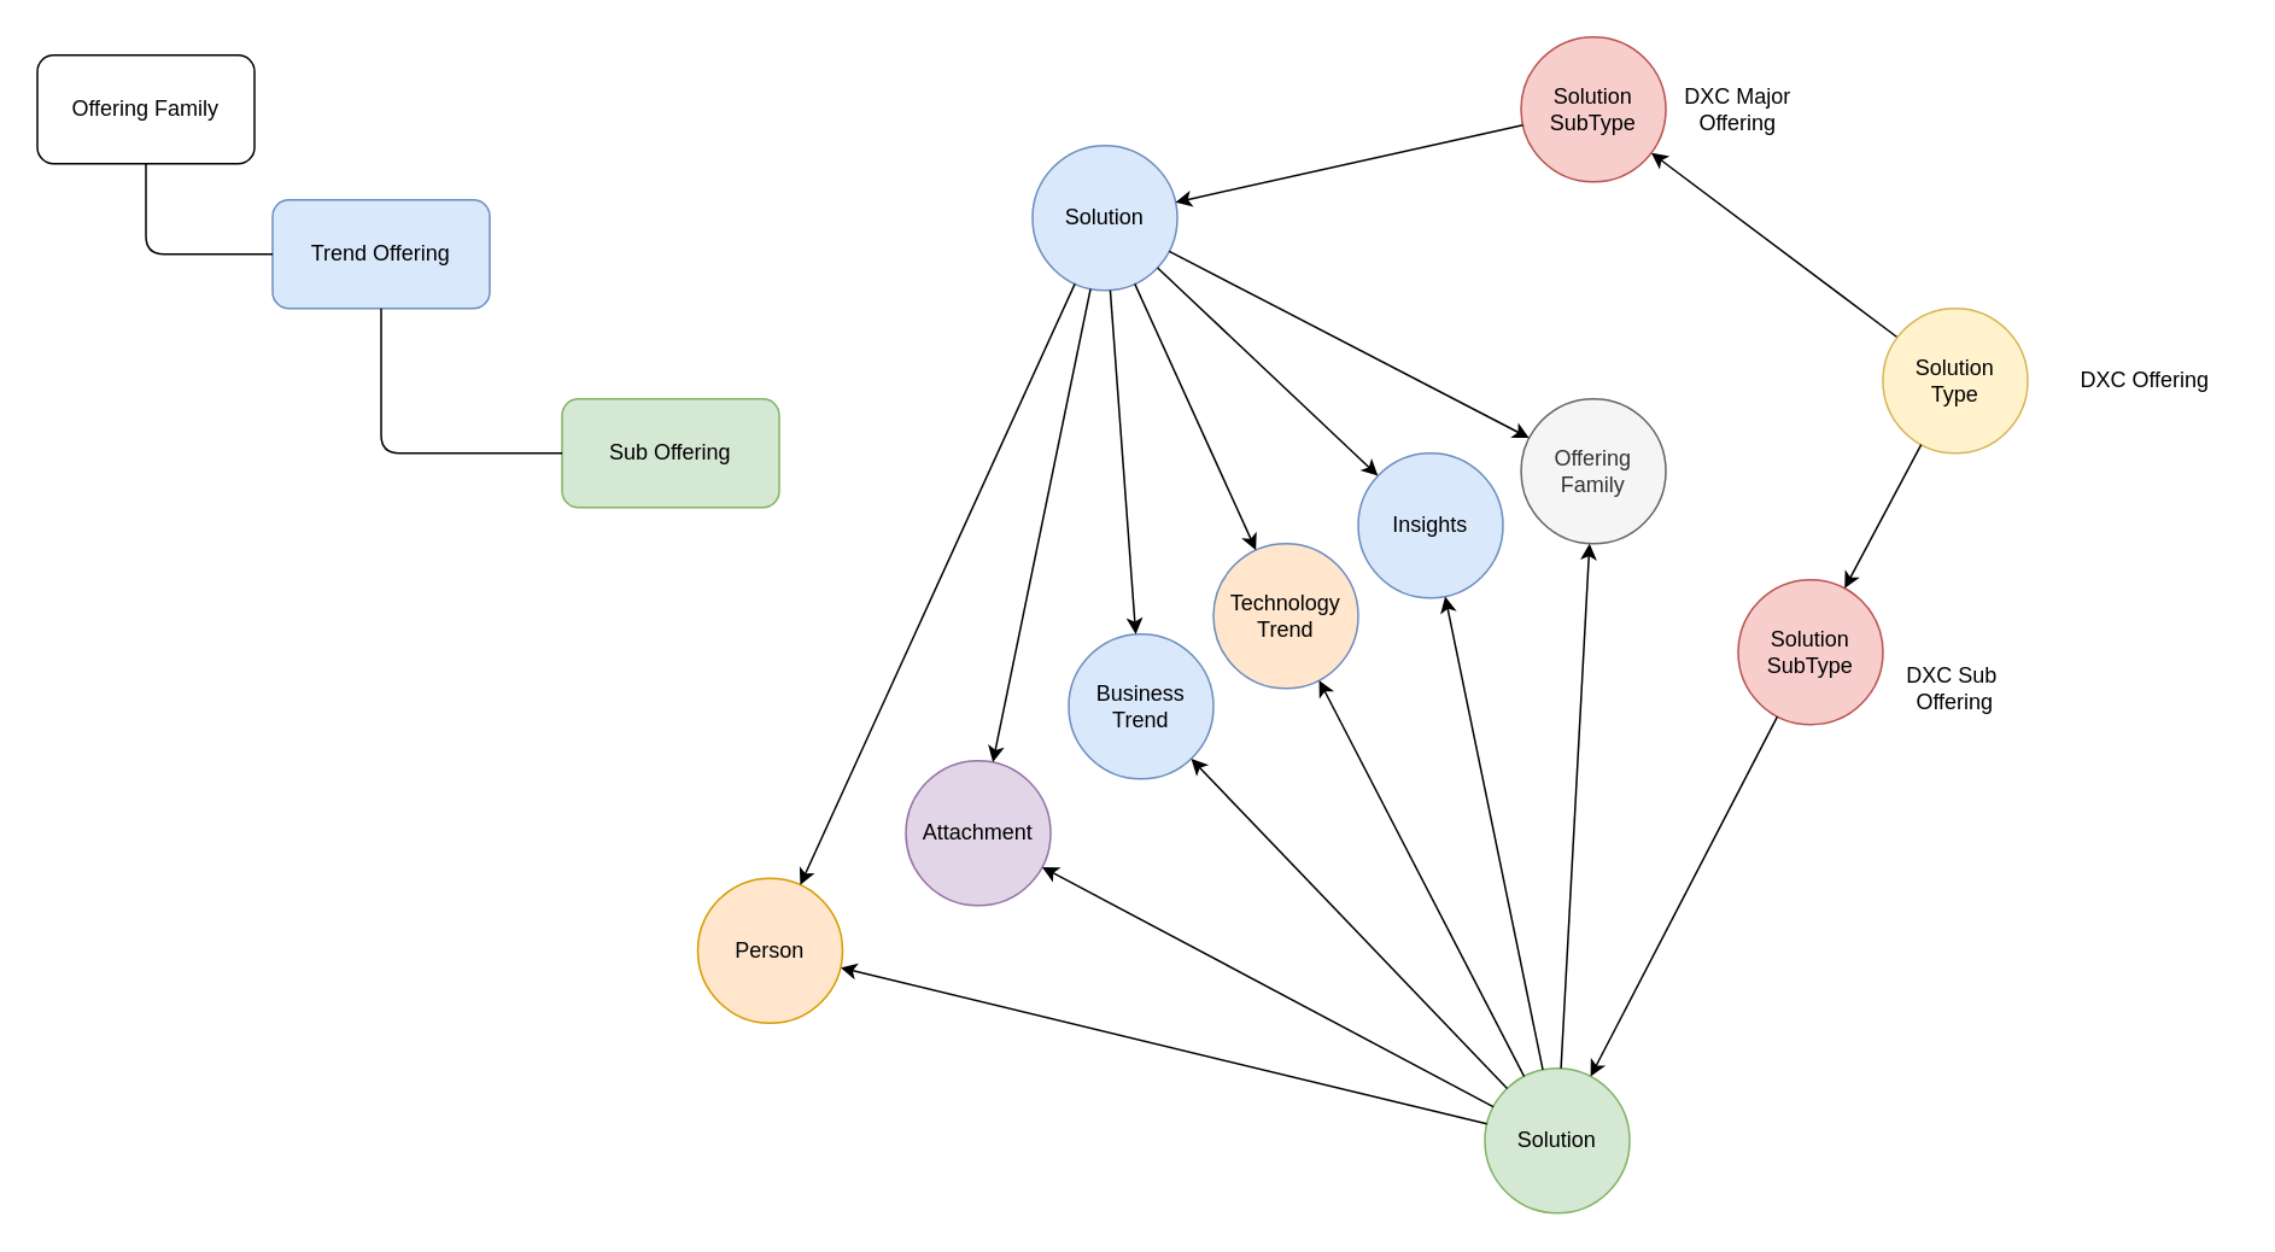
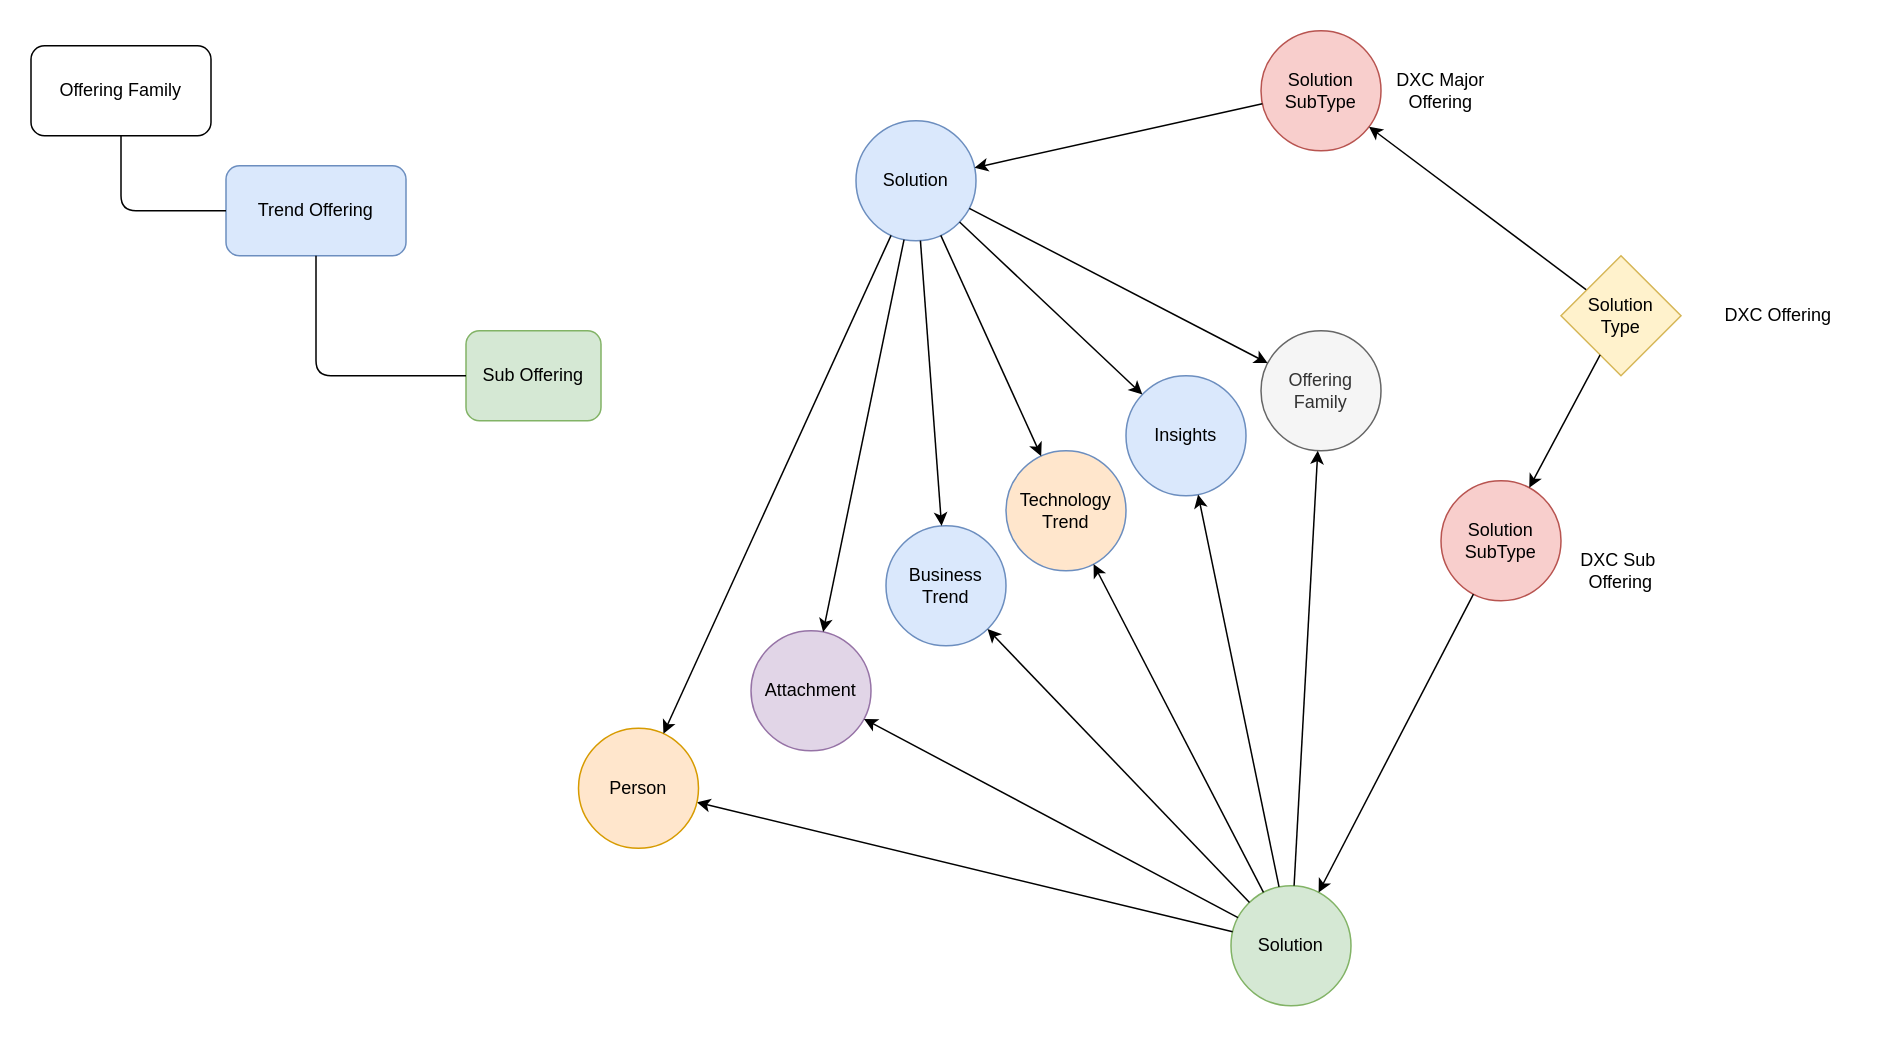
- <mxCell id="15" value="Solution&lt;br&gt;Type" style="ellipse;whiteSpace=wrap;html=1;aspect=fixed;fillColor=#fff2cc;strokeColor=#d6b656;" vertex="1" parent="1"><mxGeometry x="1040" y="170" width="80" height="80" as="geometry" /></mxCell>
+ <mxCell id="15" value="Solution&lt;br&gt;Type" style="rhombus;whiteSpace=wrap;html=1;aspect=fixed;fillColor=#fff2cc;strokeColor=#d6b656;" vertex="1" parent="1"><mxGeometry x="1040" y="170" width="80" height="80" as="geometry" /></mxCell>
- <mxCell id="4" value="Sub Offering" style="rounded=1;whiteSpace=wrap;html=1;fillColor=#d5e8d4;strokeColor=#82b366;" vertex="1" parent="1"><mxGeometry x="310" y="220" width="120" height="60" as="geometry" /></mxCell>
+ <mxCell id="4" value="Sub Offering" style="rounded=1;whiteSpace=wrap;html=1;fillColor=#d5e8d4;strokeColor=#82b366;" vertex="1" parent="1"><mxGeometry x="310" y="220" width="90" height="60" as="geometry" /></mxCell>
